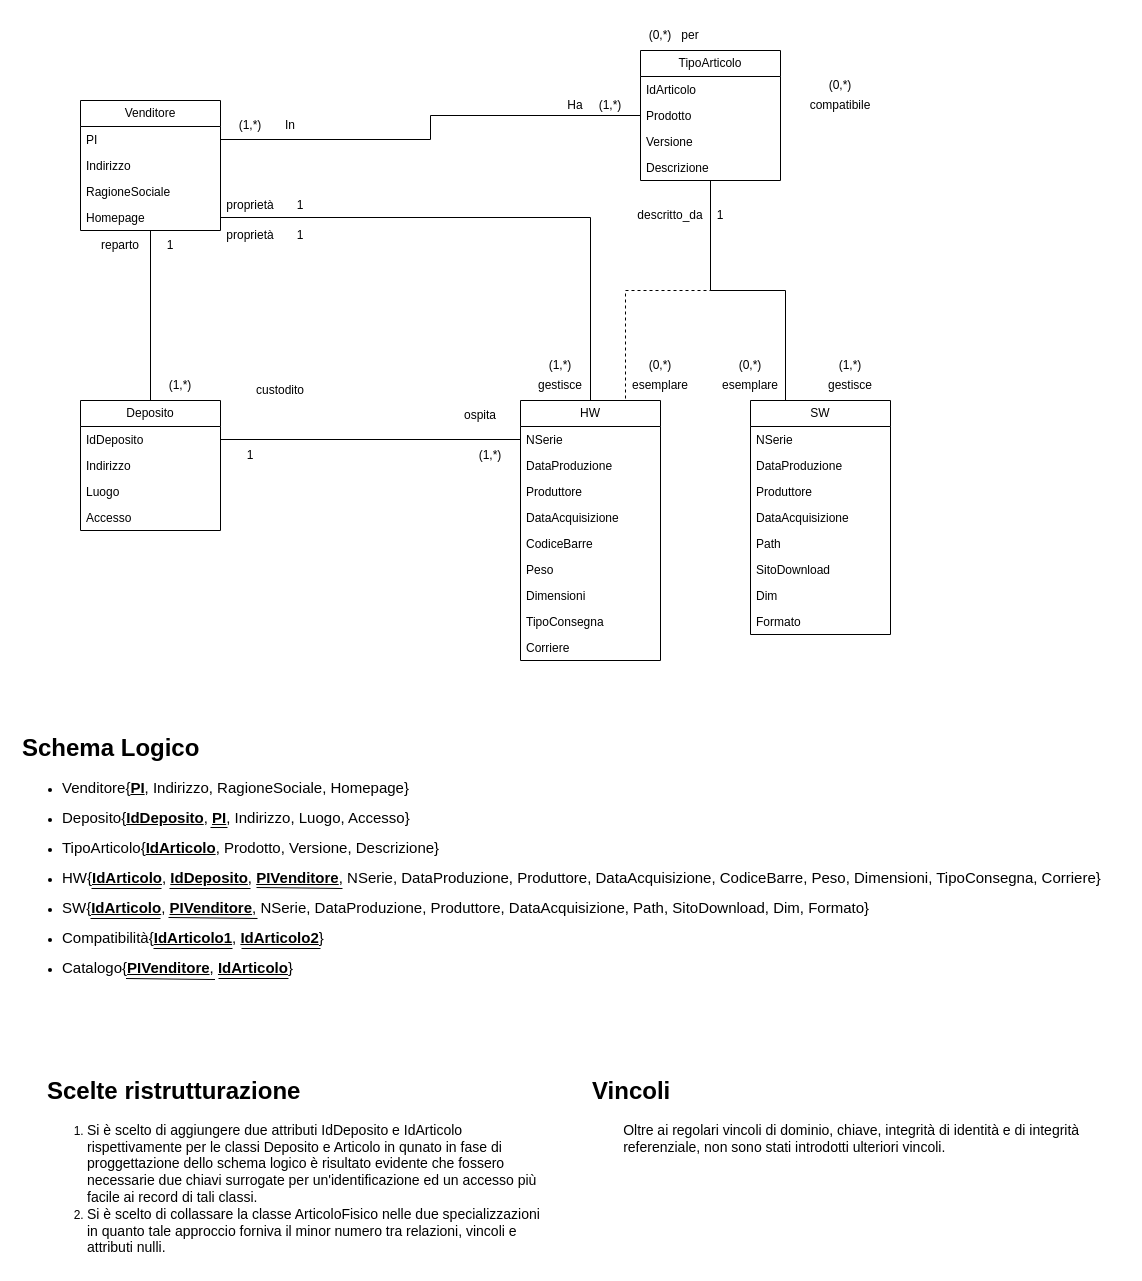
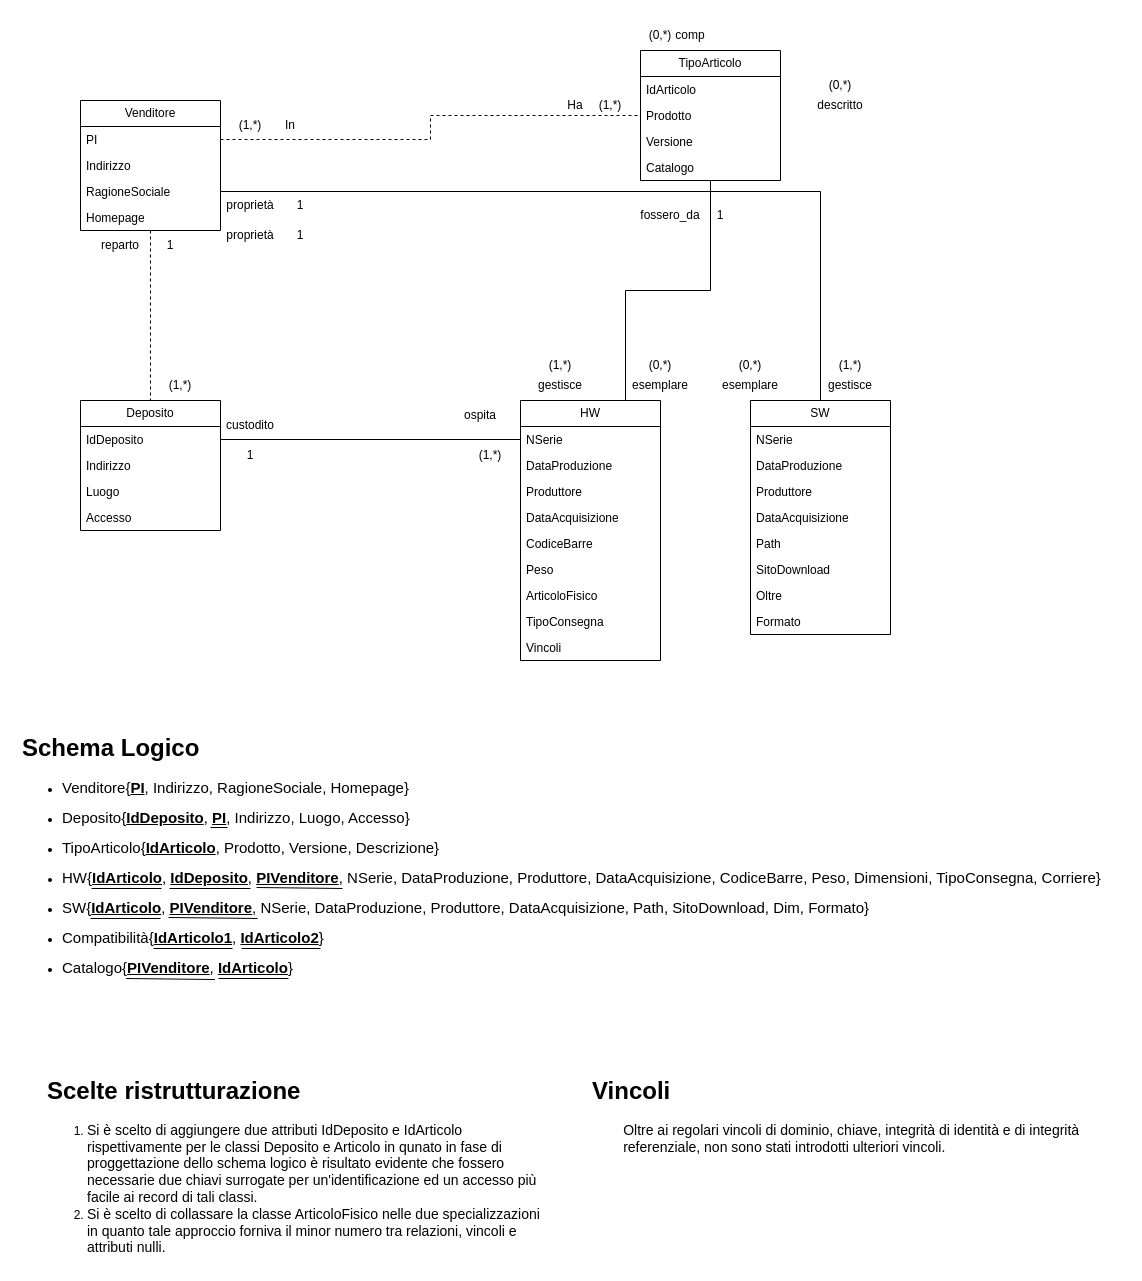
- <mxCell id="61" value="per" style="text;html=1;align=center;verticalAlign=middle;whiteSpace=wrap;rounded=0;" vertex="1" parent="1"><mxGeometry x="660" width="60" height="30" as="geometry" y="20" /></mxCell>
+ <mxCell id="61" value="comp" style="text;html=1;align=center;verticalAlign=middle;whiteSpace=wrap;rounded=0;" vertex="1" parent="1"><mxGeometry x="660" width="60" height="30" as="geometry" y="20" /></mxCell>
- <mxCell id="60" value="compatibile" style="text;html=1;align=center;verticalAlign=middle;whiteSpace=wrap;rounded=0;" vertex="1" parent="1"><mxGeometry x="810" y="90" width="60" height="30" as="geometry" /></mxCell>
+ <mxCell id="60" value="descritto" style="text;html=1;align=center;verticalAlign=middle;whiteSpace=wrap;rounded=0;" vertex="1" parent="1"><mxGeometry x="810" y="90" width="60" height="30" as="geometry" /></mxCell>
- <mxCell id="66" style="edgeStyle=orthogonalEdgeStyle;rounded=0;orthogonalLoop=1;jettySize=auto;html=1;entryX=0;entryY=0.5;entryDx=0;entryDy=0;endArrow=none;startFill=0;" edge="1" parent="1" source="4" target="17"><mxGeometry relative="1" as="geometry" /></mxCell>
+ <mxCell id="66" style="edgeStyle=orthogonalEdgeStyle;rounded=0;orthogonalLoop=1;jettySize=auto;html=1;entryX=0;entryY=0.5;entryDx=0;entryDy=0;endArrow=none;startFill=0;dashed=1;" edge="1" parent="1" source="4" target="17"><mxGeometry relative="1" as="geometry" /></mxCell>
- <mxCell id="19" value="Descrizione" style="text;strokeColor=none;fillColor=none;align=left;verticalAlign=top;spacingLeft=4;spacingRight=4;overflow=hidden;rotatable=0;points=[[0,0.5],[1,0.5]];portConstraint=eastwest;whiteSpace=wrap;html=1;" vertex="1" parent="15"><mxGeometry y="104" width="140" height="26" as="geometry" /></mxCell>
+ <mxCell id="19" value="Catalogo" style="text;strokeColor=none;fillColor=none;align=left;verticalAlign=top;spacingLeft=4;spacingRight=4;overflow=hidden;rotatable=0;points=[[0,0.5],[1,0.5]];portConstraint=eastwest;whiteSpace=wrap;html=1;" vertex="1" parent="15"><mxGeometry y="104" width="140" height="26" as="geometry" /></mxCell>
+ <mxCell id="41" style="edgeStyle=orthogonalEdgeStyle;rounded=0;orthogonalLoop=1;jettySize=auto;html=1;entryX=0.5;entryY=0;entryDx=0;entryDy=0;endArrow=none;startFill=0;" edge="1" parent="1" source="6" target="30"><mxGeometry relative="1" as="geometry" /></mxCell>
- <mxCell id="58" value="descritto_da" style="text;html=1;align=center;verticalAlign=middle;whiteSpace=wrap;rounded=0;" vertex="1" parent="1"><mxGeometry x="640" y="200" width="60" height="30" as="geometry" /></mxCell>
+ <mxCell id="58" value="fossero_da" style="text;html=1;align=center;verticalAlign=middle;whiteSpace=wrap;rounded=0;" vertex="1" parent="1"><mxGeometry x="640" y="200" width="60" height="30" as="geometry" /></mxCell>
- <mxCell id="40" style="edgeStyle=orthogonalEdgeStyle;rounded=0;orthogonalLoop=1;jettySize=auto;html=1;entryX=0.5;entryY=0;entryDx=0;entryDy=0;endArrow=none;startFill=0;" edge="1" parent="1" source="7" target="20"><mxGeometry relative="1" as="geometry" /></mxCell>
- <mxCell id="13" style="edgeStyle=orthogonalEdgeStyle;rounded=0;orthogonalLoop=1;jettySize=auto;html=1;entryX=0.75;entryY=0;entryDx=0;entryDy=0;endArrow=none;startFill=0;dashed=1;" edge="1" parent="1" source="15" target="20"><mxGeometry relative="1" as="geometry" /></mxCell>
+ <mxCell id="13" style="edgeStyle=orthogonalEdgeStyle;rounded=0;orthogonalLoop=1;jettySize=auto;html=1;entryX=0.75;entryY=0;entryDx=0;entryDy=0;endArrow=none;startFill=0;" edge="1" parent="1" source="15" target="20"><mxGeometry relative="1" as="geometry" /></mxCell>
- <mxCell id="14" style="edgeStyle=orthogonalEdgeStyle;rounded=0;orthogonalLoop=1;jettySize=auto;html=1;entryX=0.25;entryY=0;entryDx=0;entryDy=0;endArrow=none;startFill=0;" edge="1" parent="1" source="15" target="30"><mxGeometry relative="1" as="geometry" /></mxCell>
- <mxCell id="2" style="edgeStyle=orthogonalEdgeStyle;rounded=0;orthogonalLoop=1;jettySize=auto;html=1;endArrow=none;startFill=0;" edge="1" parent="1" source="3" target="8"><mxGeometry relative="1" as="geometry" /></mxCell>
+ <mxCell id="2" style="edgeStyle=orthogonalEdgeStyle;rounded=0;orthogonalLoop=1;jettySize=auto;html=1;endArrow=none;startFill=0;dashed=1;" edge="1" parent="1" source="3" target="8"><mxGeometry relative="1" as="geometry" /></mxCell>
- <mxCell id="42" value="custodito" style="text;html=1;align=center;verticalAlign=middle;whiteSpace=wrap;rounded=0;" vertex="1" parent="1"><mxGeometry x="250" y="375" width="60" height="30" as="geometry" /></mxCell>
+ <mxCell id="42" value="custodito" style="text;html=1;align=center;verticalAlign=middle;whiteSpace=wrap;rounded=0;" vertex="1" parent="1"><mxGeometry x="220" y="410" width="60" height="30" as="geometry" /></mxCell>
- <mxCell id="27" value="Dimensioni" style="text;strokeColor=none;fillColor=none;align=left;verticalAlign=top;spacingLeft=4;spacingRight=4;overflow=hidden;rotatable=0;points=[[0,0.5],[1,0.5]];portConstraint=eastwest;whiteSpace=wrap;html=1;" vertex="1" parent="20"><mxGeometry y="182" width="140" height="26" as="geometry" /></mxCell>
+ <mxCell id="27" value="ArticoloFisico" style="text;strokeColor=none;fillColor=none;align=left;verticalAlign=top;spacingLeft=4;spacingRight=4;overflow=hidden;rotatable=0;points=[[0,0.5],[1,0.5]];portConstraint=eastwest;whiteSpace=wrap;html=1;" vertex="1" parent="20"><mxGeometry y="182" width="140" height="26" as="geometry" /></mxCell>
- <mxCell id="37" value="Dim" style="text;strokeColor=none;fillColor=none;align=left;verticalAlign=top;spacingLeft=4;spacingRight=4;overflow=hidden;rotatable=0;points=[[0,0.5],[1,0.5]];portConstraint=eastwest;whiteSpace=wrap;html=1;" vertex="1" parent="30"><mxGeometry y="182" width="140" height="26" as="geometry" /></mxCell>
+ <mxCell id="37" value="Oltre" style="text;strokeColor=none;fillColor=none;align=left;verticalAlign=top;spacingLeft=4;spacingRight=4;overflow=hidden;rotatable=0;points=[[0,0.5],[1,0.5]];portConstraint=eastwest;whiteSpace=wrap;html=1;" vertex="1" parent="30"><mxGeometry y="182" width="140" height="26" as="geometry" /></mxCell>
- <mxCell id="29" value="Corriere" style="text;strokeColor=none;fillColor=none;align=left;verticalAlign=top;spacingLeft=4;spacingRight=4;overflow=hidden;rotatable=0;points=[[0,0.5],[1,0.5]];portConstraint=eastwest;whiteSpace=wrap;html=1;" vertex="1" parent="20"><mxGeometry y="234" width="140" height="26" as="geometry" /></mxCell>
+ <mxCell id="29" value="Vincoli" style="text;strokeColor=none;fillColor=none;align=left;verticalAlign=top;spacingLeft=4;spacingRight=4;overflow=hidden;rotatable=0;points=[[0,0.5],[1,0.5]];portConstraint=eastwest;whiteSpace=wrap;html=1;" vertex="1" parent="20"><mxGeometry y="234" width="140" height="26" as="geometry" /></mxCell>
